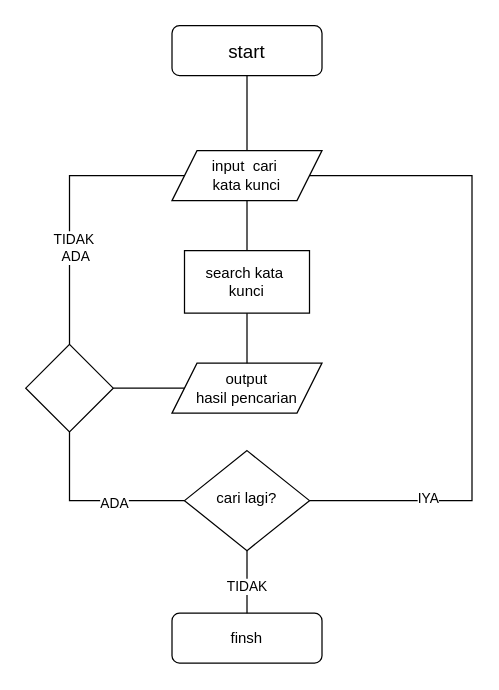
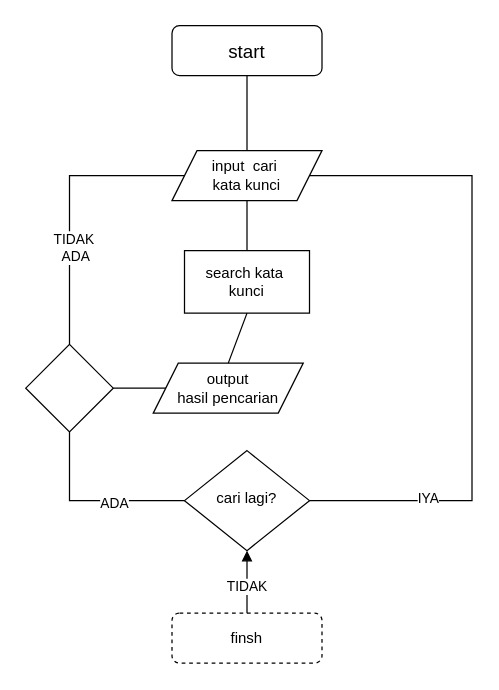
- <mxCell id="7" value="output&lt;br&gt;hasil pencarian" style="shape=parallelogram;perimeter=parallelogramPerimeter;whiteSpace=wrap;html=1;fixedSize=1;" vertex="1" parent="1"><mxGeometry x="137" y="290" width="120" height="40" as="geometry" /></mxCell>
+ <mxCell id="7" value="output&lt;br&gt;hasil pencarian" style="shape=parallelogram;perimeter=parallelogramPerimeter;whiteSpace=wrap;html=1;fixedSize=1;" vertex="1" parent="1"><mxGeometry x="122" y="290" width="120" height="40" as="geometry" /></mxCell>
- <mxCell id="13" value="" style="endArrow=none;html=1;rounded=0;exitX=0.5;exitY=0;exitDx=0;exitDy=0;entryX=0.5;entryY=1;entryDx=0;entryDy=0;" edge="1" parent="1" source="4" target="3"><mxGeometry width="50" height="50" relative="1" as="geometry"><mxPoint x="387" y="310" as="sourcePoint" /><mxPoint x="437" y="260" as="targetPoint" /></mxGeometry></mxCell>
+ <mxCell id="13" value="" style="endArrow=block;html=1;rounded=0;exitX=0.5;exitY=0;exitDx=0;exitDy=0;entryX=0.5;entryY=1;entryDx=0;entryDy=0;" edge="1" parent="1" source="4" target="3"><mxGeometry width="50" height="50" relative="1" as="geometry"><mxPoint x="387" y="310" as="sourcePoint" /><mxPoint x="437" y="260" as="targetPoint" /></mxGeometry></mxCell>
- <mxCell id="4" value="finsh&lt;br&gt;" style="rounded=1;whiteSpace=wrap;html=1;fontSize=12;glass=0;strokeWidth=1;shadow=0;" parent="1" vertex="1"><mxGeometry x="137" y="490" width="120" height="40" as="geometry" /></mxCell>
+ <mxCell id="4" value="finsh&lt;br&gt;" style="rounded=1;whiteSpace=wrap;html=1;fontSize=12;glass=0;strokeWidth=1;shadow=0;dashed=1;" parent="1" vertex="1"><mxGeometry x="137" y="490" width="120" height="40" as="geometry" /></mxCell>
